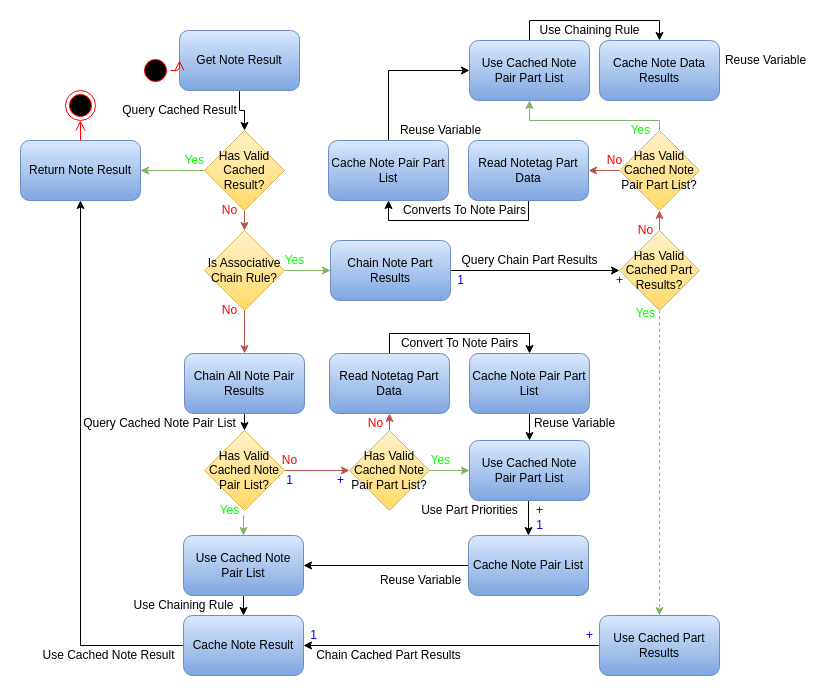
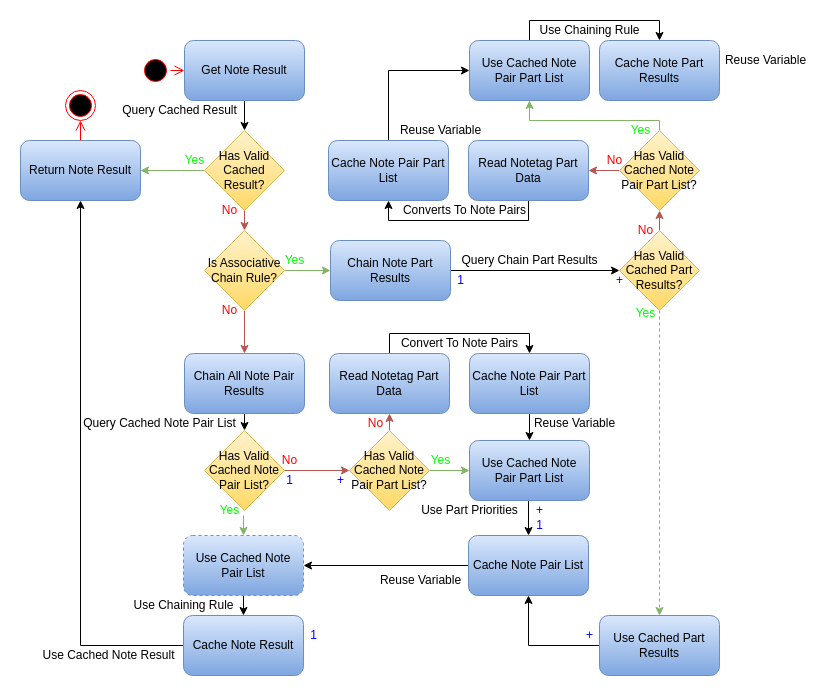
- <mxCell id="3" value="Get Note Result" style="rounded=1;whiteSpace=wrap;html=1;gradientColor=#7ea6e0;fillColor=#dae8fc;strokeColor=#6c8ebf;" vertex="1" parent="1"><mxGeometry x="179" y="30" width="120" height="60" as="geometry" /></mxCell>
+ <mxCell id="3" value="Get Note Result" style="rounded=1;whiteSpace=wrap;html=1;gradientColor=#7ea6e0;fillColor=#dae8fc;strokeColor=#6c8ebf;" vertex="1" parent="1"><mxGeometry x="184" y="40" width="120" height="60" as="geometry" /></mxCell>
- <mxCell id="41" value="Cache Note Data Results" style="rounded=1;whiteSpace=wrap;html=1;gradientColor=#7ea6e0;fillColor=#dae8fc;strokeColor=#6c8ebf;" vertex="1" parent="1"><mxGeometry x="599" y="40" width="120" height="60" as="geometry" /></mxCell>
+ <mxCell id="41" value="Cache Note Part Results" style="rounded=1;whiteSpace=wrap;html=1;gradientColor=#7ea6e0;fillColor=#dae8fc;strokeColor=#6c8ebf;" vertex="1" parent="1"><mxGeometry x="599" y="40" width="120" height="60" as="geometry" /></mxCell>
- <mxCell id="46" value="Use Cached Note Pair List" style="rounded=1;whiteSpace=wrap;html=1;gradientColor=#7ea6e0;fillColor=#dae8fc;strokeColor=#6c8ebf;" vertex="1" parent="1"><mxGeometry x="183" y="535" width="120" height="60" as="geometry" /></mxCell>
+ <mxCell id="46" value="Use Cached Note Pair List" style="rounded=1;whiteSpace=wrap;html=1;gradientColor=#7ea6e0;fillColor=#dae8fc;strokeColor=#6c8ebf;dashed=1;" vertex="1" parent="1"><mxGeometry x="183" y="535" width="120" height="60" as="geometry" /></mxCell>
- <mxCell id="29" style="edgeStyle=orthogonalEdgeStyle;rounded=0;orthogonalLoop=1;jettySize=auto;html=1;entryX=1;entryY=0.5;entryDx=0;entryDy=0;fontColor=#00FF00;exitX=0;exitY=0.5;exitDx=0;exitDy=0;exitPerimeter=0;" edge="1" parent="1" source="30" target="33"><mxGeometry relative="1" as="geometry"><mxPoint x="589" y="645" as="sourcePoint" /></mxGeometry></mxCell>
+ <mxCell id="29" style="edgeStyle=orthogonalEdgeStyle;rounded=0;orthogonalLoop=1;jettySize=auto;html=1;fontColor=#00FF00;exitX=0;exitY=0.5;exitDx=0;exitDy=0;exitPerimeter=0;" edge="1" parent="1" source="30" target="54"><mxGeometry relative="1" as="geometry"><mxPoint x="589" y="645" as="sourcePoint" /></mxGeometry></mxCell>
- <mxCell id="37" value="Chain Cached Part Results" style="text;html=1;align=center;verticalAlign=middle;resizable=0;points=[];autosize=1;fontColor=#000000;" vertex="1" parent="1"><mxGeometry x="303" y="645" width="170" height="20" as="geometry" /></mxCell>
